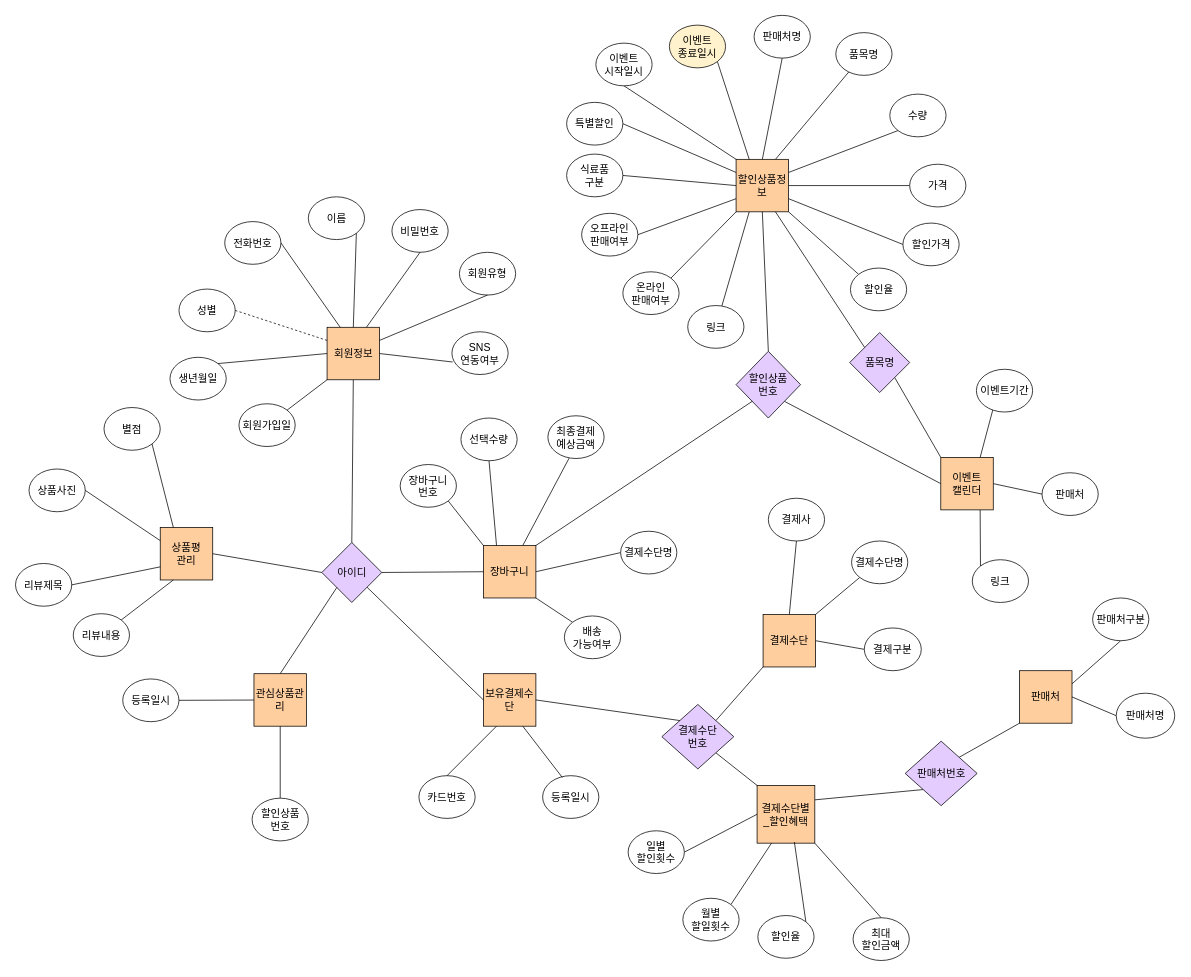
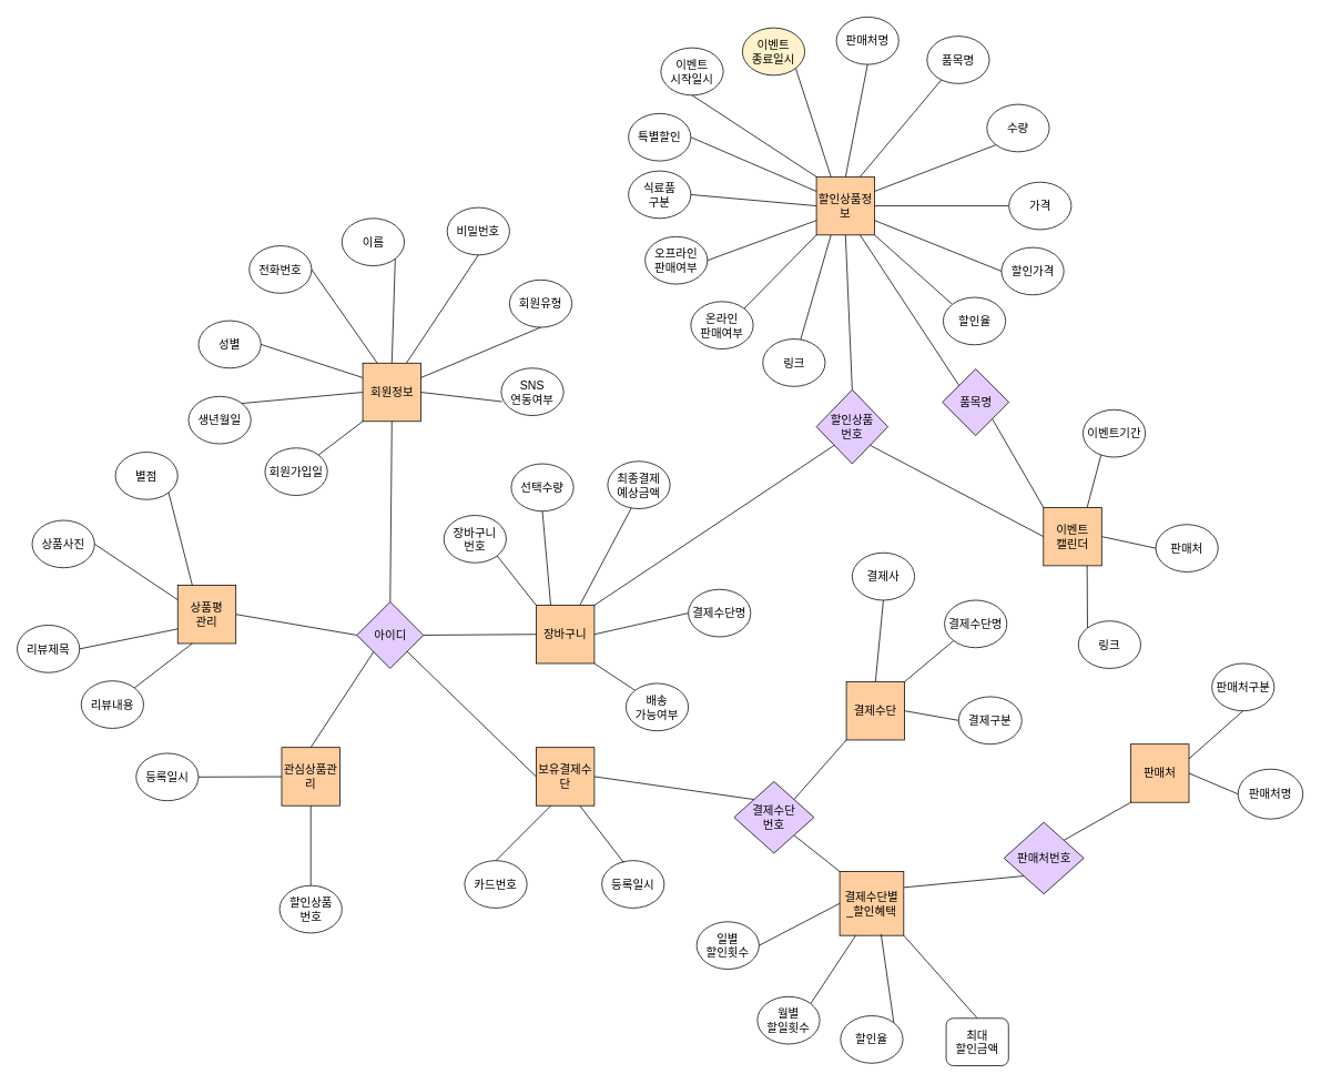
- <mxCell id="28" value="&lt;span style=&quot;font-size: 14px;&quot;&gt;비밀번호&lt;/span&gt;" style="ellipse;whiteSpace=wrap;html=1;" vertex="1" parent="1"><mxGeometry x="522" y="279" width="75" height="57" as="geometry" /></mxCell>
+ <mxCell id="28" value="&lt;span style=&quot;font-size: 14px;&quot;&gt;비밀번호&lt;/span&gt;" style="ellipse;whiteSpace=wrap;html=1;" vertex="1" parent="1"><mxGeometry x="537" y="249" width="75" height="57" as="geometry" /></mxCell>
- <mxCell id="45" value="" style="endArrow=none;html=1;rounded=0;entryX=0;entryY=0.25;entryDx=0;entryDy=0;exitX=1;exitY=0.5;exitDx=0;exitDy=0;dashed=1;" edge="1" parent="1" source="31" target="2"><mxGeometry width="50" height="50" relative="1" as="geometry"><mxPoint x="391" y="576" as="sourcePoint" /><mxPoint x="456" y="526" as="targetPoint" /></mxGeometry></mxCell>
+ <mxCell id="45" value="" style="endArrow=none;html=1;rounded=0;entryX=0;entryY=0.25;entryDx=0;entryDy=0;exitX=1;exitY=0.5;exitDx=0;exitDy=0;" edge="1" parent="1" source="31" target="2"><mxGeometry width="50" height="50" relative="1" as="geometry"><mxPoint x="391" y="576" as="sourcePoint" /><mxPoint x="456" y="526" as="targetPoint" /></mxGeometry></mxCell>
- <mxCell id="118" value="&lt;span style=&quot;font-size: 14px;&quot;&gt;최대&lt;br&gt;할인금액&lt;br&gt;&lt;/span&gt;" style="ellipse;whiteSpace=wrap;html=1;" vertex="1" parent="1"><mxGeometry x="1137" y="1223.5" width="75" height="57" as="geometry" /></mxCell>
+ <mxCell id="118" value="&lt;span style=&quot;font-size: 14px;&quot;&gt;최대&lt;br&gt;할인금액&lt;br&gt;&lt;/span&gt;" style="whiteSpace=wrap;html=1;rounded=1;" vertex="1" parent="1"><mxGeometry x="1137" y="1223.5" width="75" height="57" as="geometry" /></mxCell>
